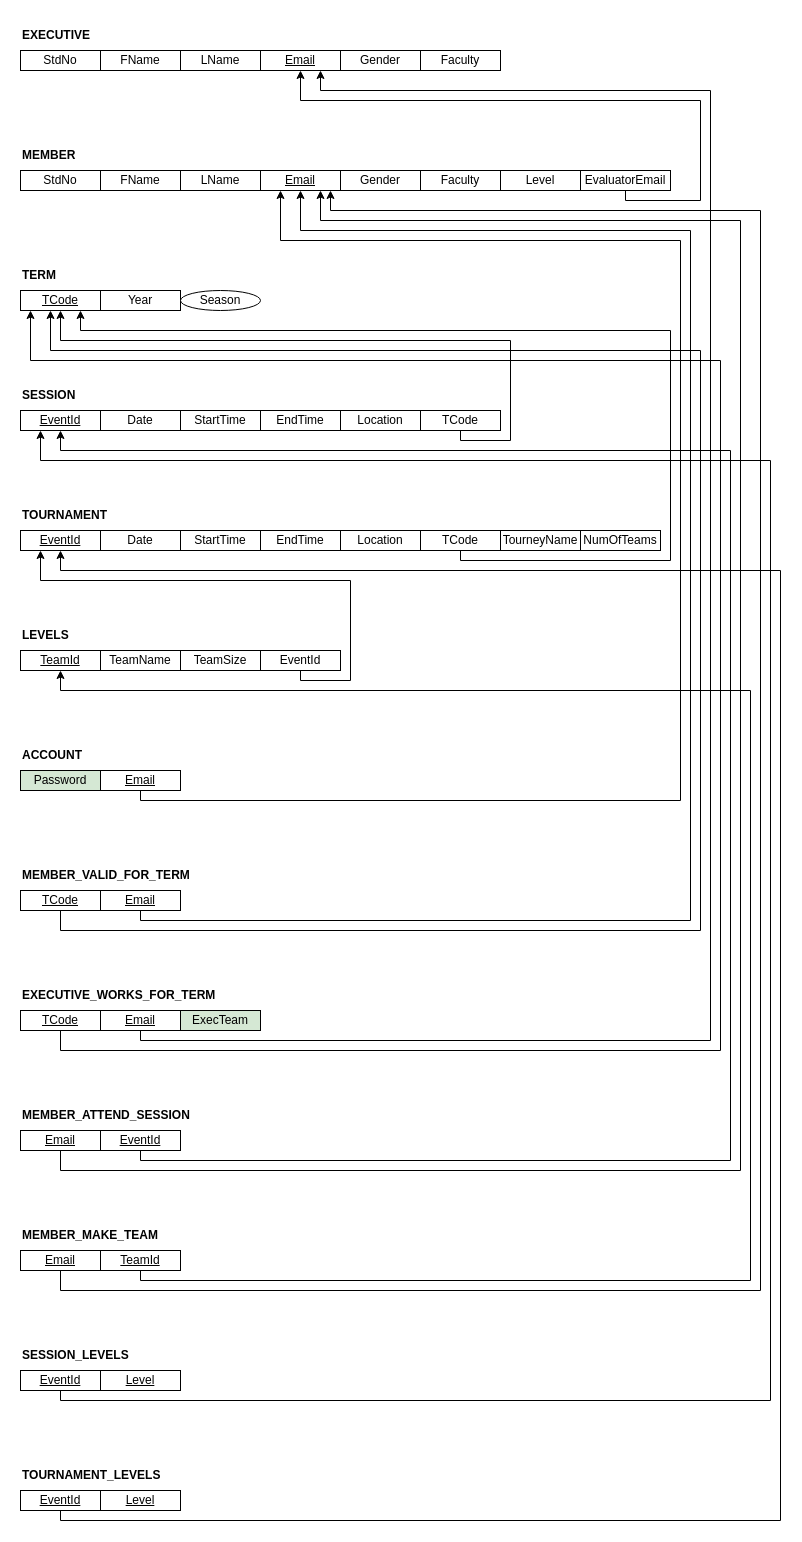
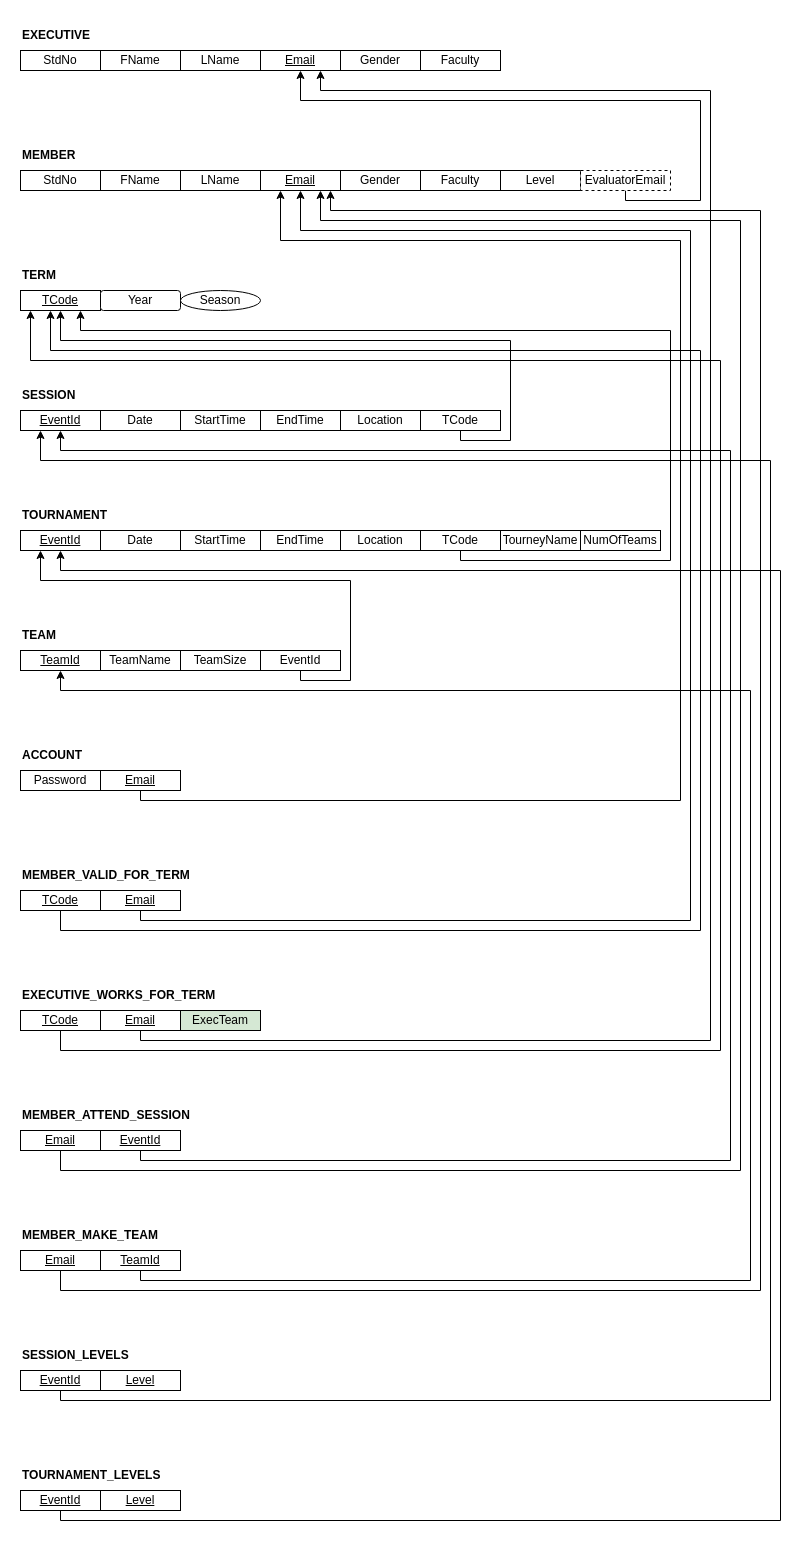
- <mxCell id="78" value="EvaluatorEmail" style="whiteSpace=wrap;html=1;" parent="1" vertex="1"><mxGeometry x="580" y="170" width="90" height="20" as="geometry" /></mxCell>
+ <mxCell id="78" value="EvaluatorEmail" style="whiteSpace=wrap;html=1;dashed=1;" parent="1" vertex="1"><mxGeometry x="580" y="170" width="90" height="20" as="geometry" /></mxCell>
- <mxCell id="15" value="Year" style="whiteSpace=wrap;html=1;" parent="1" vertex="1"><mxGeometry x="100" y="290" width="80" height="20" as="geometry" /></mxCell>
+ <mxCell id="15" value="Year" style="whiteSpace=wrap;html=1;rounded=1;" parent="1" vertex="1"><mxGeometry x="100" y="290" width="80" height="20" as="geometry" /></mxCell>
- <mxCell id="8" value="&lt;b&gt;LEVELS&lt;/b&gt;" style="text;html=1;align=left;verticalAlign=middle;resizable=0;points=[];autosize=1;strokeColor=none;fillColor=none;" parent="1" vertex="1"><mxGeometry x="20" y="620" width="60" height="30" as="geometry" /></mxCell>
+ <mxCell id="8" value="&lt;b&gt;TEAM&lt;/b&gt;" style="text;html=1;align=left;verticalAlign=middle;resizable=0;points=[];autosize=1;strokeColor=none;fillColor=none;" parent="1" vertex="1"><mxGeometry x="20" y="620" width="60" height="30" as="geometry" /></mxCell>
- <mxCell id="24" value="Password" style="whiteSpace=wrap;html=1;fontStyle=0;fillColor=#d5e8d4;" parent="1" vertex="1"><mxGeometry x="20" y="770" width="80" height="20" as="geometry" /></mxCell>
+ <mxCell id="24" value="Password" style="whiteSpace=wrap;html=1;fontStyle=0" parent="1" vertex="1"><mxGeometry x="20" y="770" width="80" height="20" as="geometry" /></mxCell>
